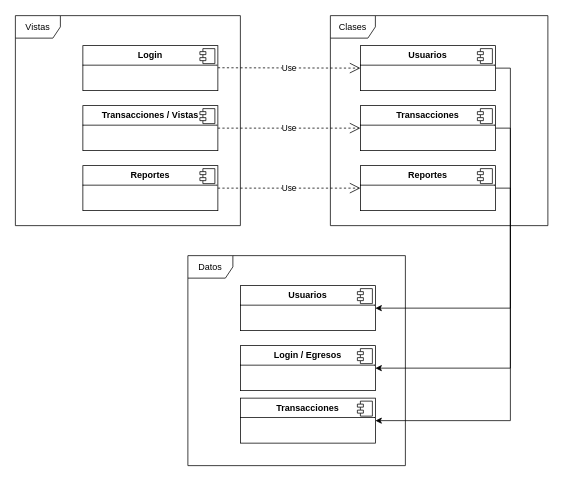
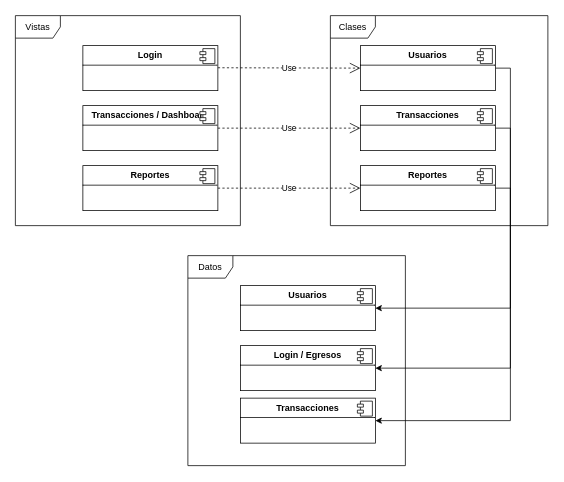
- <mxCell id="5" value="&lt;p style=&quot;margin:0px;margin-top:6px;text-align:center;&quot;&gt;&lt;b&gt;Transacciones / Vistas&lt;/b&gt;&lt;/p&gt;&lt;hr size=&quot;1&quot; style=&quot;border-style:solid;&quot;&gt;&lt;p style=&quot;margin:0px;margin-left:8px;&quot;&gt;&lt;br&gt;&lt;/p&gt;" style="align=left;overflow=fill;html=1;dropTarget=0;whiteSpace=wrap;" parent="1" vertex="1"><mxGeometry x="110" y="140" width="180" height="60" as="geometry" /></mxCell>
+ <mxCell id="5" value="&lt;p style=&quot;margin:0px;margin-top:6px;text-align:center;&quot;&gt;&lt;b&gt;Transacciones / Dashboard&lt;/b&gt;&lt;/p&gt;&lt;hr size=&quot;1&quot; style=&quot;border-style:solid;&quot;&gt;&lt;p style=&quot;margin:0px;margin-left:8px;&quot;&gt;&lt;br&gt;&lt;/p&gt;" style="align=left;overflow=fill;html=1;dropTarget=0;whiteSpace=wrap;" parent="1" vertex="1"><mxGeometry x="110" y="140" width="180" height="60" as="geometry" /></mxCell>
